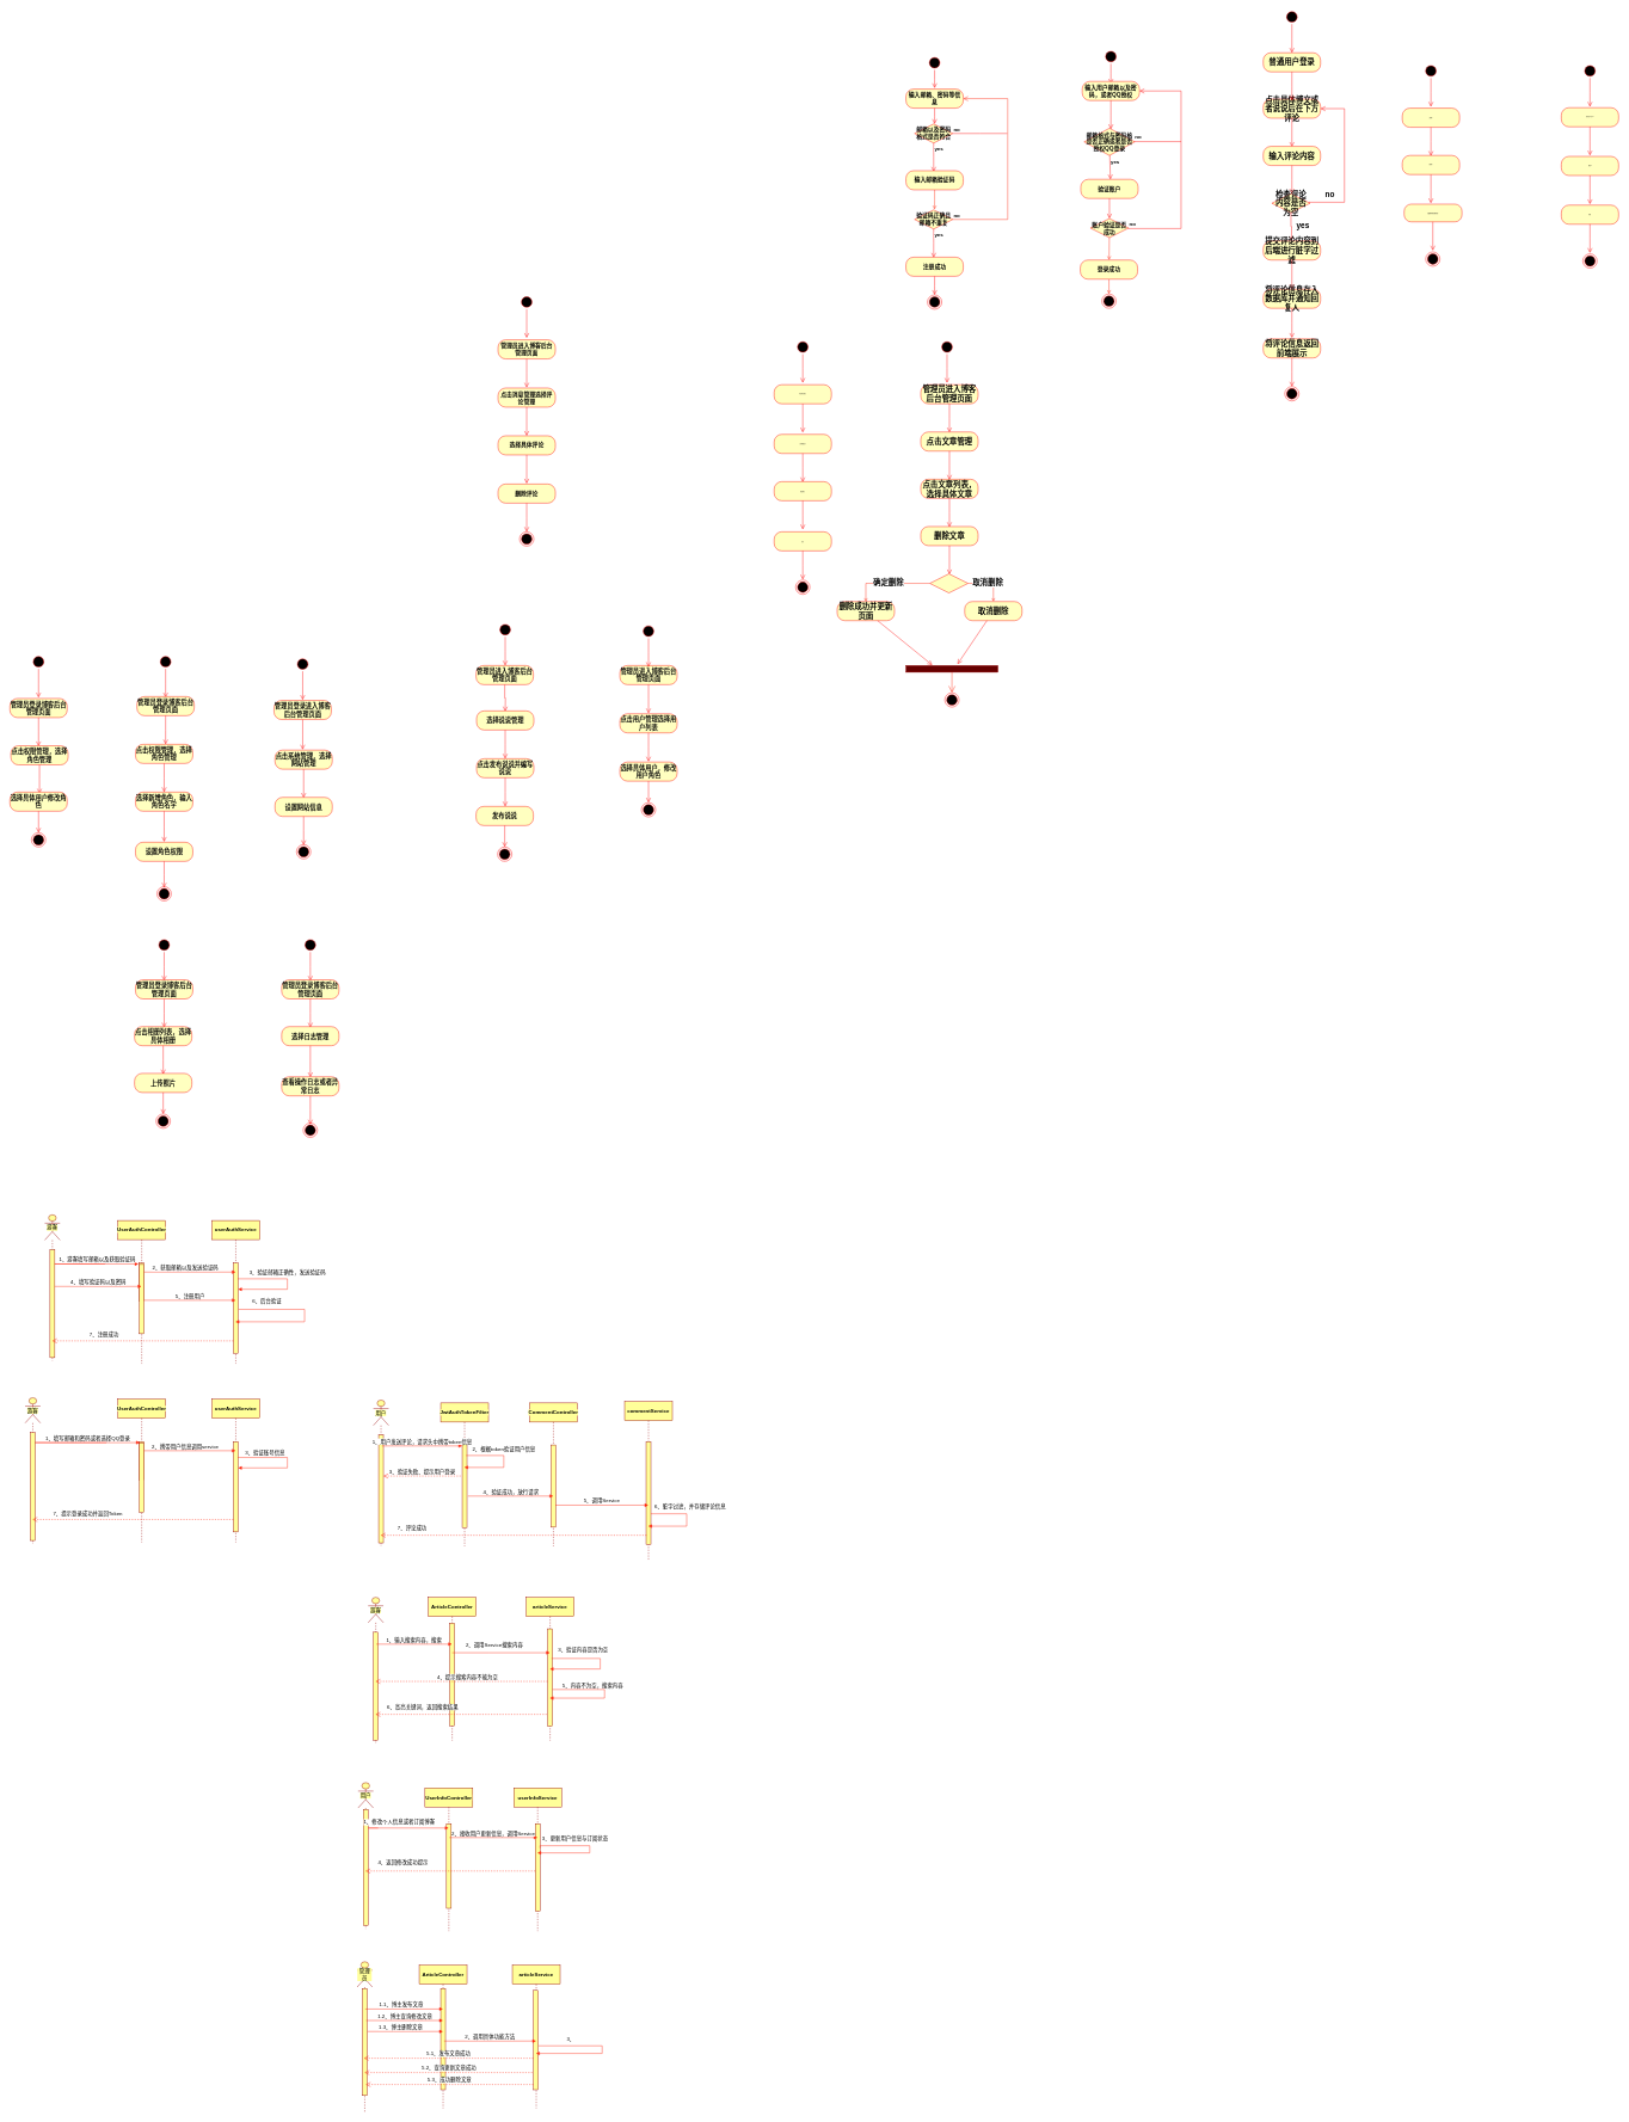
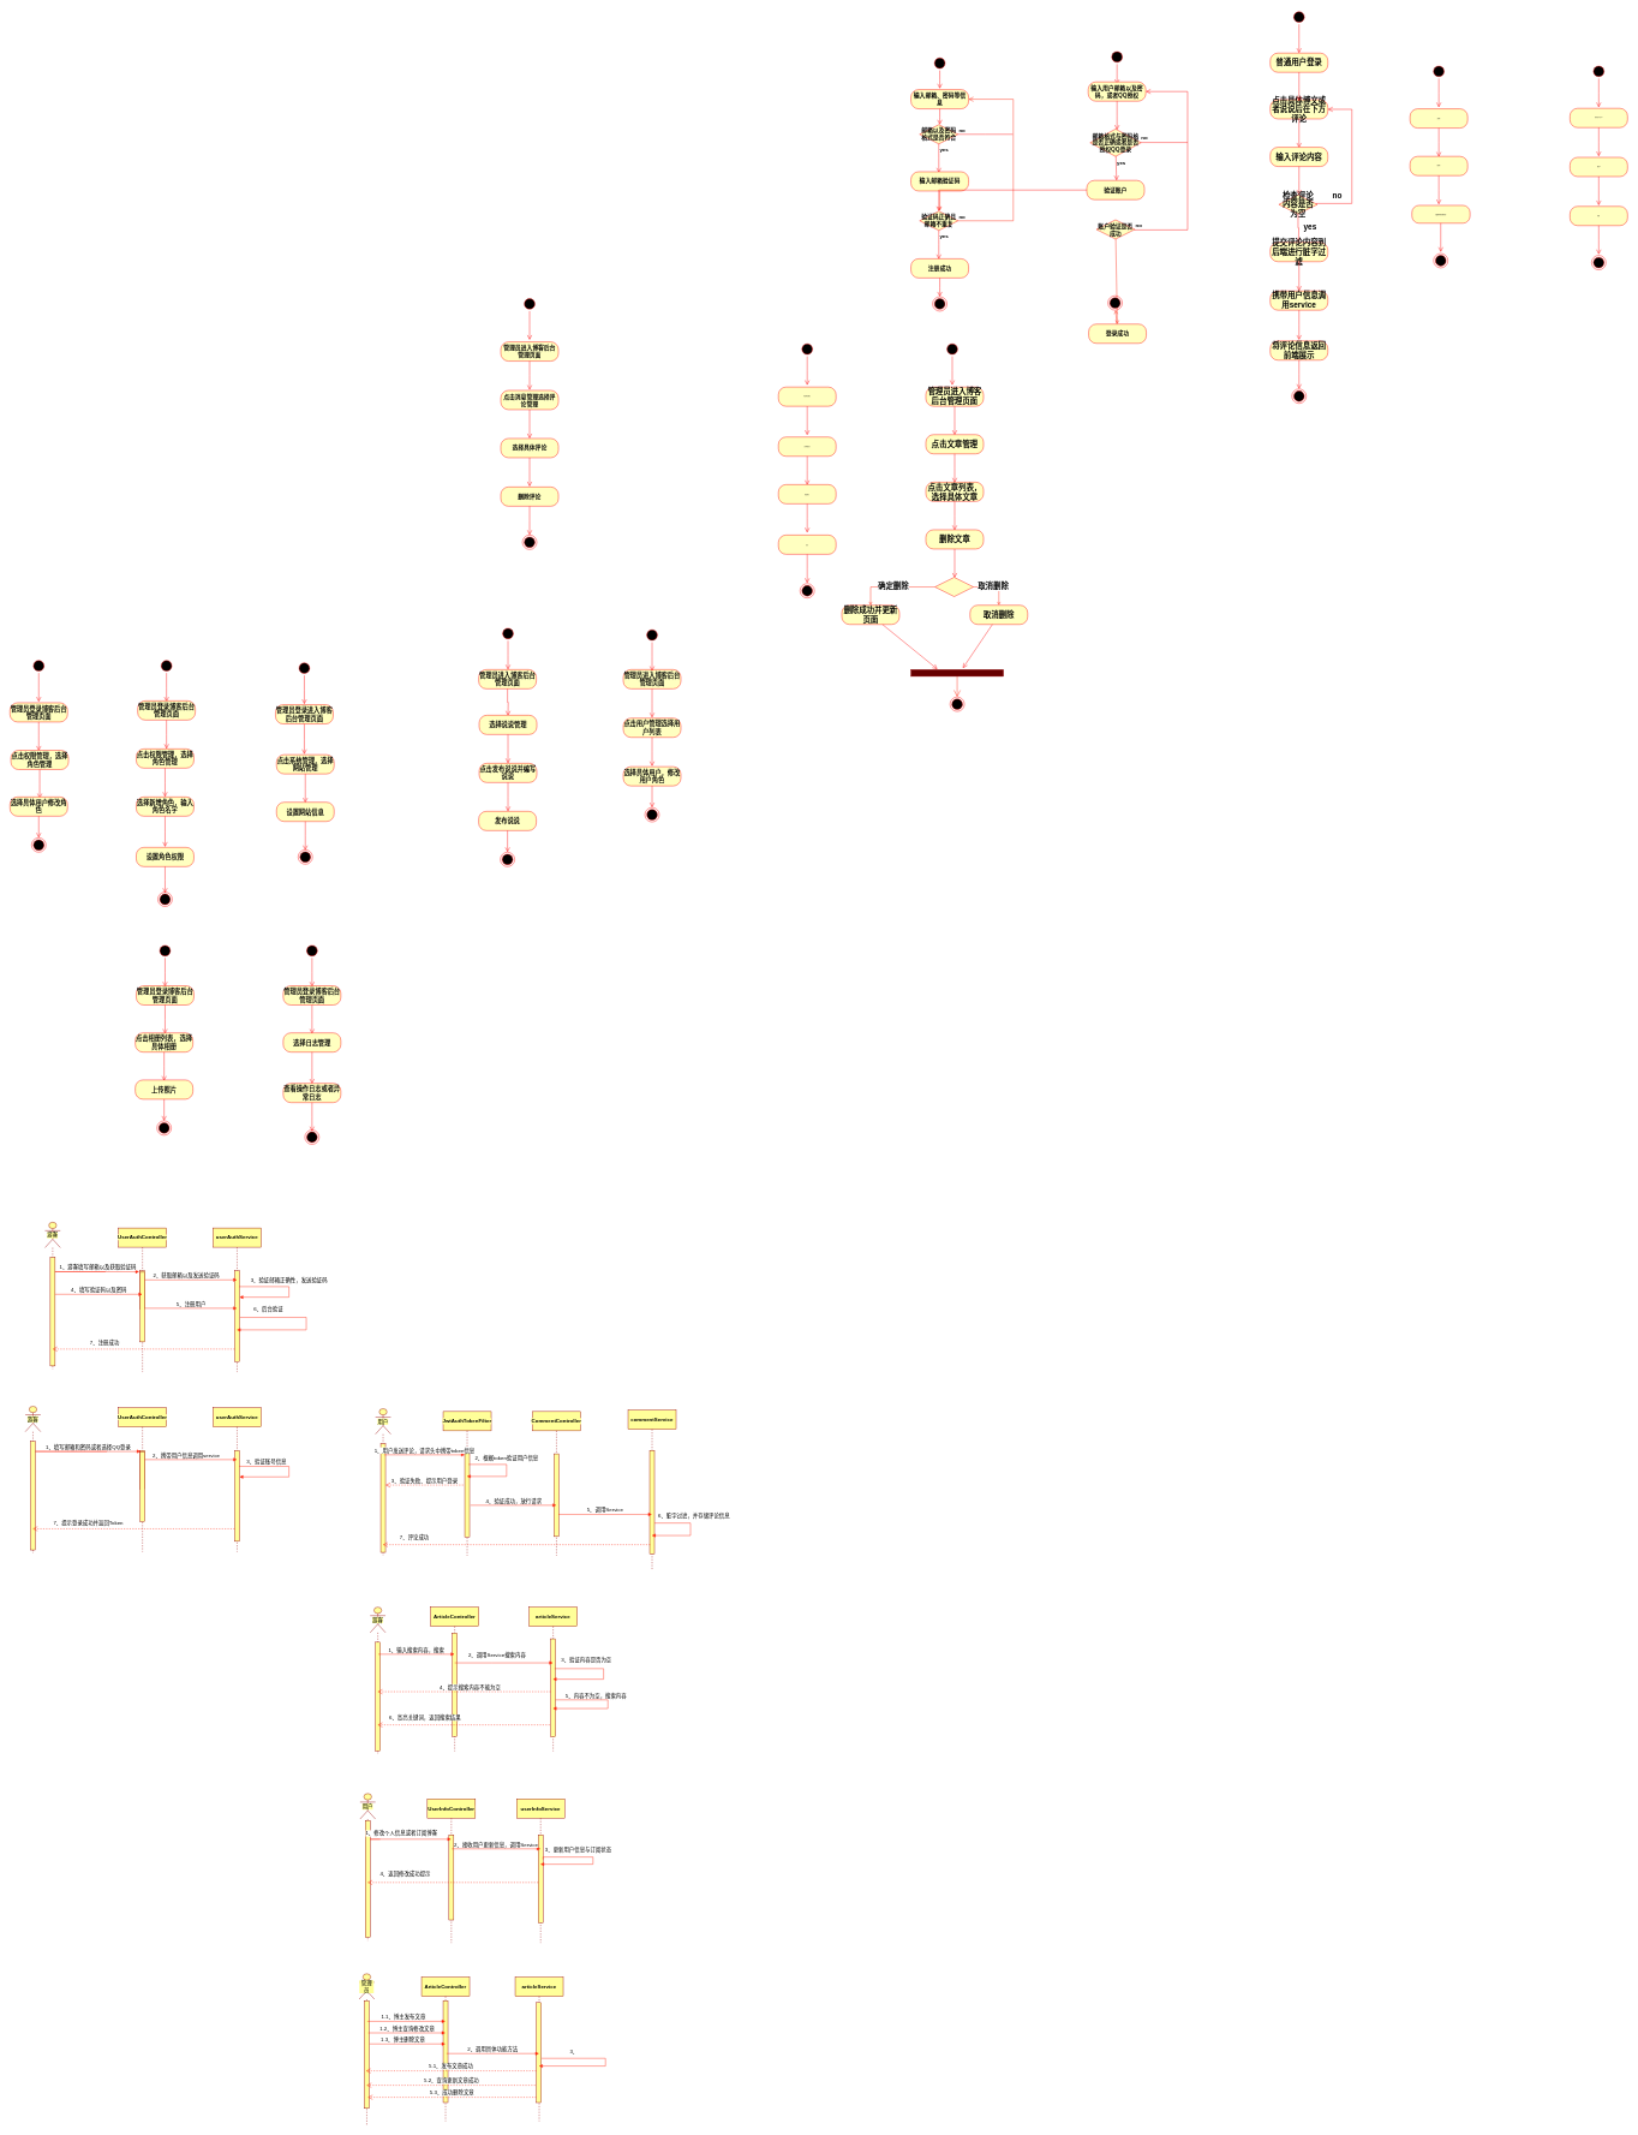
- <mxCell id="25" value="" style="edgeStyle=orthogonalEdgeStyle;html=1;verticalAlign=bottom;endArrow=open;endSize=8;strokeColor=#ff0000;rounded=0;shadow=0;sketch=0;fontStyle=1;entryX=0.5;entryY=0;entryDx=0;entryDy=0;" edge="1" source="24" parent="1" target="27"><mxGeometry relative="1" as="geometry"><mxPoint x="2322" y="475" as="targetPoint" /></mxGeometry></mxCell>
+ <mxCell id="25" value="" style="edgeStyle=orthogonalEdgeStyle;html=1;verticalAlign=bottom;endArrow=open;endSize=8;strokeColor=#ff0000;rounded=0;shadow=0;sketch=0;fontStyle=1;" edge="1" source="24" parent="1" target="11"><mxGeometry relative="1" as="geometry"><mxPoint x="2322" y="475" as="targetPoint" /></mxGeometry></mxCell>
- <mxCell id="40" value="登录成功" style="rounded=1;whiteSpace=wrap;html=1;arcSize=40;fontColor=#000000;fillColor=#ffffc0;strokeColor=#ff0000;fontStyle=1" vertex="1" parent="1"><mxGeometry x="2261" y="544" width="120" height="40" as="geometry" /></mxCell>
+ <mxCell id="40" value="登录成功" style="rounded=1;whiteSpace=wrap;html=1;arcSize=40;fontColor=#000000;fillColor=#ffffc0;strokeColor=#ff0000;fontStyle=1" vertex="1" parent="1"><mxGeometry x="2266" y="674" width="120" height="40" as="geometry" /></mxCell>
- <mxCell id="43" value="将评论信息存入数据库并通知回复人" style="rounded=1;whiteSpace=wrap;html=1;arcSize=40;fontColor=#000000;fillColor=#ffffc0;strokeColor=#ff0000;verticalAlign=middle;fontStyle=1;fontSize=16;" vertex="1" parent="1"><mxGeometry x="2644" y="605" width="120" height="40" as="geometry" /></mxCell>
+ <mxCell id="43" value="携带用户信息调用service" style="rounded=1;whiteSpace=wrap;html=1;arcSize=40;fontColor=#000000;fillColor=#ffffc0;strokeColor=#ff0000;verticalAlign=middle;fontStyle=1;fontSize=16;" vertex="1" parent="1"><mxGeometry x="2644" y="605" width="120" height="40" as="geometry" /></mxCell>
